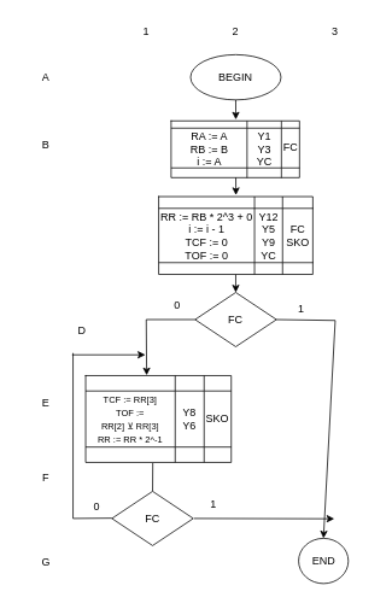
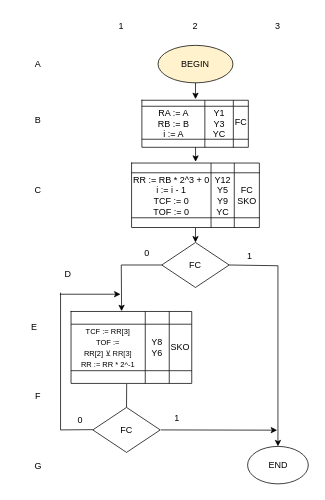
- <mxCell id="2" value="BEGIN" style="ellipse;whiteSpace=wrap;html=1;" parent="1" vertex="1"><mxGeometry x="210" y="60" width="100" height="50" as="geometry" /></mxCell>
+ <mxCell id="2" value="BEGIN" style="ellipse;whiteSpace=wrap;html=1;fillColor=#fff2cc;" parent="1" vertex="1"><mxGeometry x="210" y="60" width="100" height="50" as="geometry" /></mxCell>
+ <mxCell id="18" value="C" style="text;html=1;strokeColor=none;fillColor=none;align=center;verticalAlign=middle;whiteSpace=wrap;rounded=0;fontFamily=Helvetica;fontSize=12;" parent="1" vertex="1"><mxGeometry x="20" y="238" width="60" height="30" as="geometry" /></mxCell>
- <mxCell id="20" value="E" style="text;html=1;strokeColor=none;fillColor=none;align=center;verticalAlign=middle;whiteSpace=wrap;rounded=0;fontFamily=Helvetica;fontSize=12;" parent="1" vertex="1"><mxGeometry x="20" y="431" width="60" height="30" as="geometry" /></mxCell>
+ <mxCell id="20" value="E" style="text;html=1;strokeColor=none;fillColor=none;align=center;verticalAlign=middle;whiteSpace=wrap;rounded=0;fontFamily=Helvetica;fontSize=12;" parent="1" vertex="1"><mxGeometry x="15" y="421" width="60" height="30" as="geometry" /></mxCell>
- <mxCell id="10" value="END" style="ellipse;whiteSpace=wrap;html=1;fontFamily=Helvetica;fontSize=12;" parent="1" vertex="1"><mxGeometry x="329.5" y="595" width="55" height="50" as="geometry" /></mxCell>
+ <mxCell id="10" value="END" style="ellipse;whiteSpace=wrap;html=1;fontFamily=Helvetica;fontSize=12;" parent="1" vertex="1"><mxGeometry x="329.5" y="595" width="81" height="50" as="geometry" /></mxCell>
